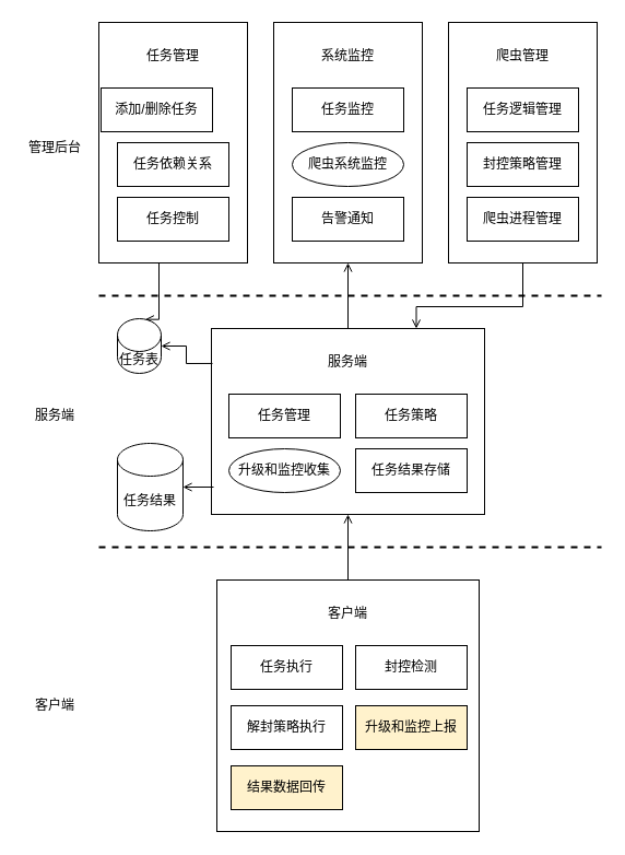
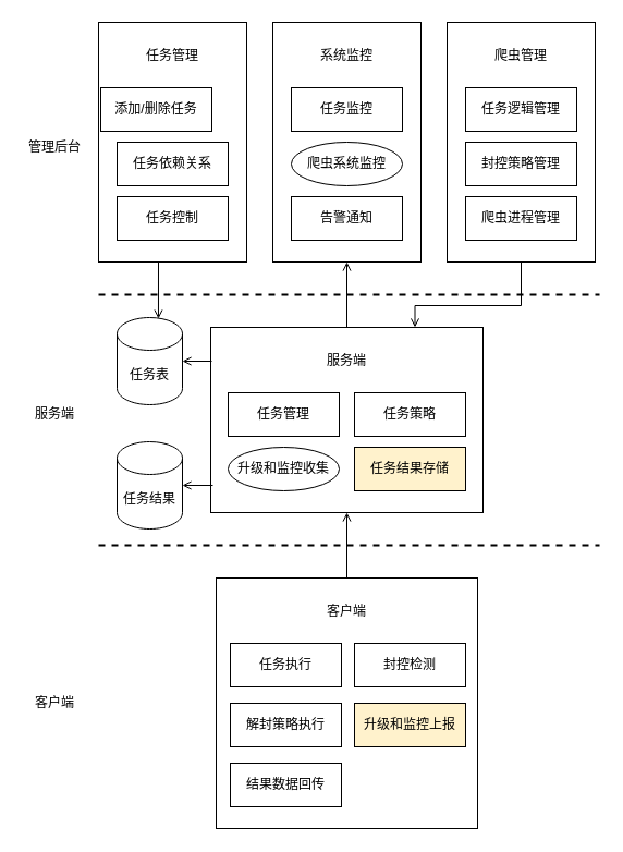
- <mxCell id="40" value="任务表" style="shape=cylinder3;whiteSpace=wrap;html=1;boundedLbl=1;backgroundOutline=1;size=15;" vertex="1" parent="1"><mxGeometry x="107" y="291" width="40" height="50" as="geometry" /></mxCell>
+ <mxCell id="40" value="任务表" style="shape=cylinder3;whiteSpace=wrap;html=1;boundedLbl=1;backgroundOutline=1;size=15;" vertex="1" parent="1"><mxGeometry x="107" y="291" width="60" height="80" as="geometry" /></mxCell>
- <mxCell id="34" value="任务结果存储" style="rounded=0;whiteSpace=wrap;html=1;" parent="1" vertex="1"><mxGeometry x="325" y="410" width="102" height="40" as="geometry" /></mxCell>
+ <mxCell id="34" value="任务结果存储" style="rounded=0;whiteSpace=wrap;html=1;fillColor=#fff2cc;" parent="1" vertex="1"><mxGeometry x="325" y="410" width="102" height="40" as="geometry" /></mxCell>
- <mxCell id="35" value="结果数据回传" style="rounded=0;whiteSpace=wrap;html=1;fillColor=#fff2cc;" parent="1" vertex="1"><mxGeometry x="211" y="700" width="102" height="40" as="geometry" /></mxCell>
+ <mxCell id="35" value="结果数据回传" style="rounded=0;whiteSpace=wrap;html=1;" parent="1" vertex="1"><mxGeometry x="211" y="700" width="102" height="40" as="geometry" /></mxCell>
